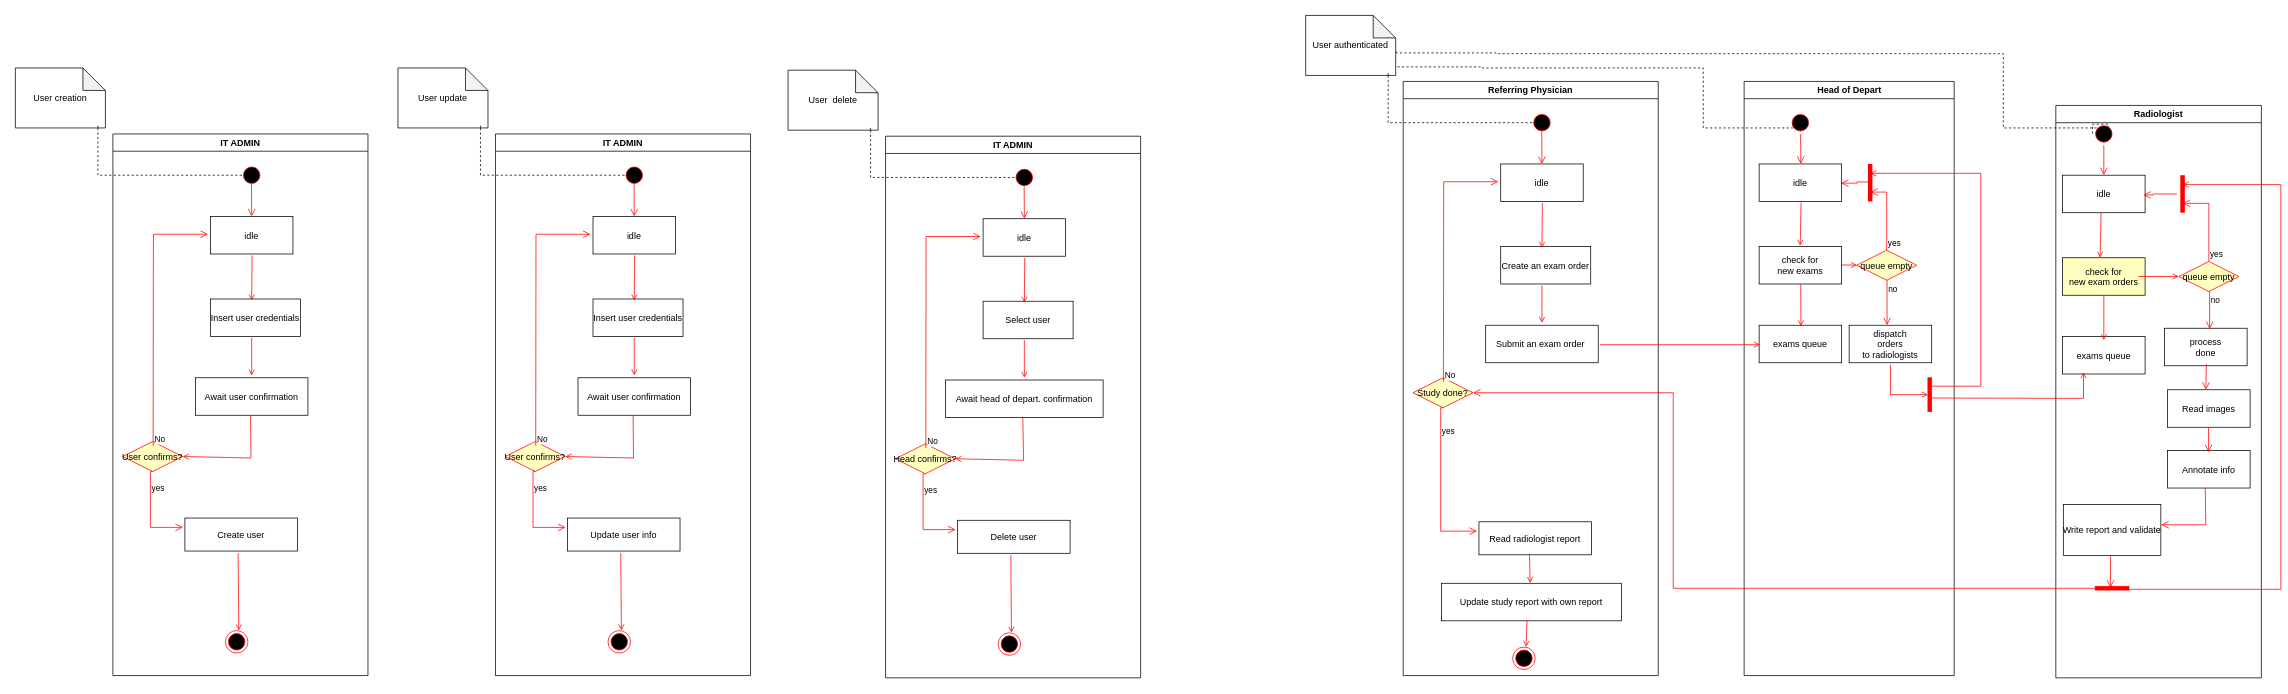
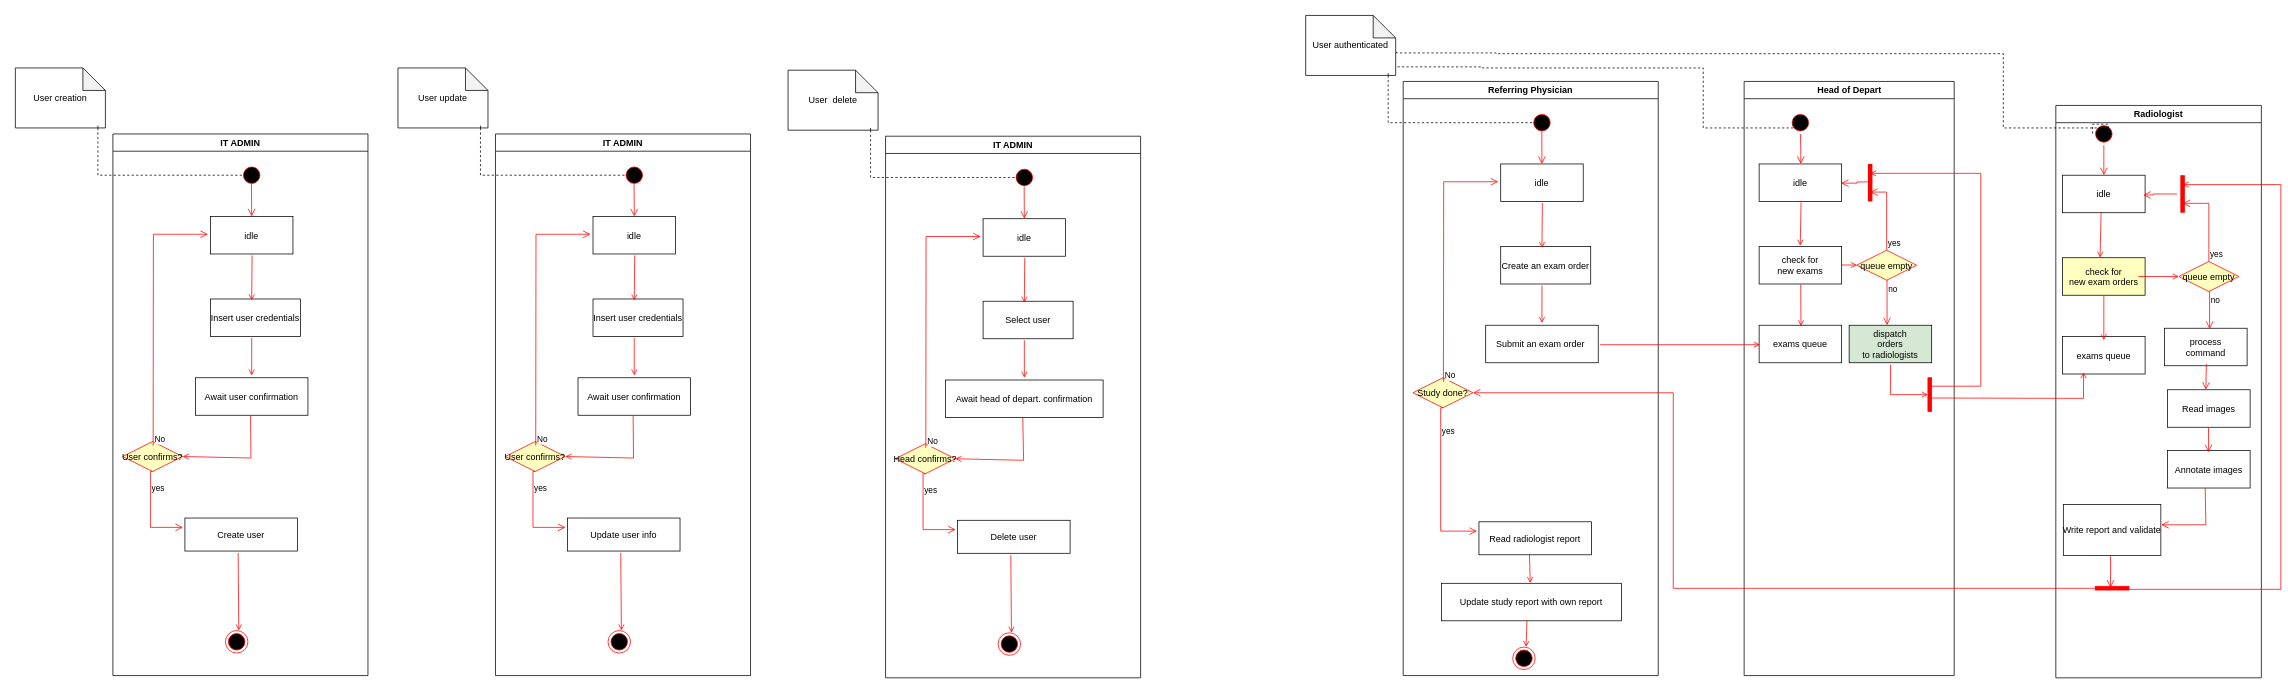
- <mxCell id="37" value="process&#10;done" style="" parent="36" vertex="1"><mxGeometry x="145" y="297" width="110" height="50" as="geometry" /></mxCell>
+ <mxCell id="37" value="process&#10;command" style="" parent="36" vertex="1"><mxGeometry x="145" y="297" width="110" height="50" as="geometry" /></mxCell>
- <mxCell id="32" value="dispatch&#10;orders&#10;to radiologists" style="" parent="18" vertex="1"><mxGeometry x="140" y="325" width="110" height="50" as="geometry" /></mxCell>
+ <mxCell id="32" value="dispatch&#10;orders&#10;to radiologists" style="fillColor=#d5e8d4;" parent="18" vertex="1"><mxGeometry x="140" y="325" width="110" height="50" as="geometry" /></mxCell>
- <mxCell id="52" value="Annotate info" style="" parent="36" vertex="1"><mxGeometry x="149" y="460" width="110" height="50" as="geometry" /></mxCell>
+ <mxCell id="52" value="Annotate images" style="" parent="36" vertex="1"><mxGeometry x="149" y="460" width="110" height="50" as="geometry" /></mxCell>
